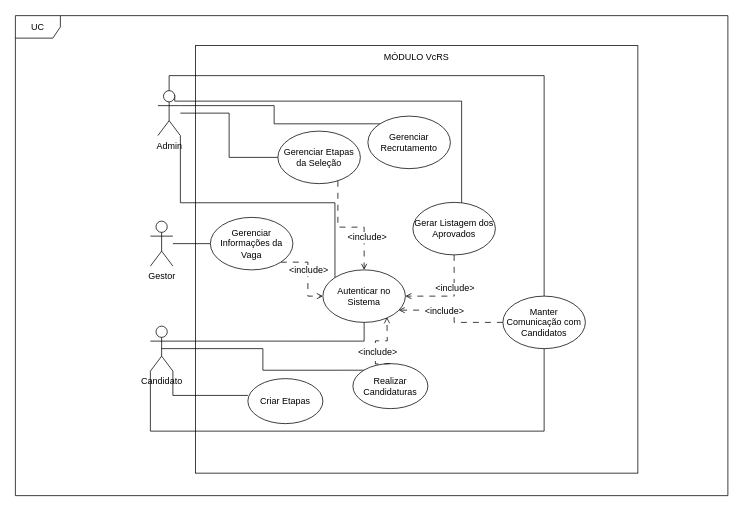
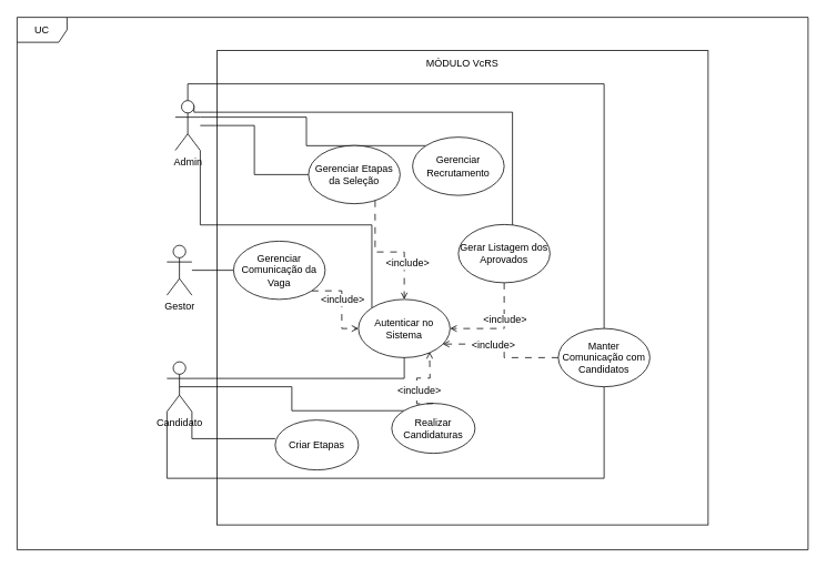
- <mxCell id="19" value="Gerenciar Recrutamento" style="ellipse;whiteSpace=wrap;html=1;align=center;" vertex="1" parent="1"><mxGeometry x="490" y="154" width="110" height="70" as="geometry" /></mxCell>
+ <mxCell id="19" value="Gerenciar Recrutamento" style="ellipse;whiteSpace=wrap;html=1;align=center;" vertex="1" parent="1"><mxGeometry x="495" y="164" width="110" height="70" as="geometry" /></mxCell>
- <mxCell id="17" value="Gerenciar Informações da Vaga" style="ellipse;whiteSpace=wrap;html=1;align=center;" vertex="1" parent="1"><mxGeometry x="280" y="289" width="110" height="70" as="geometry" /></mxCell>
+ <mxCell id="17" value="Gerenciar Comunicação da Vaga" style="ellipse;whiteSpace=wrap;html=1;align=center;" vertex="1" parent="1"><mxGeometry x="280" y="289" width="110" height="70" as="geometry" /></mxCell>
